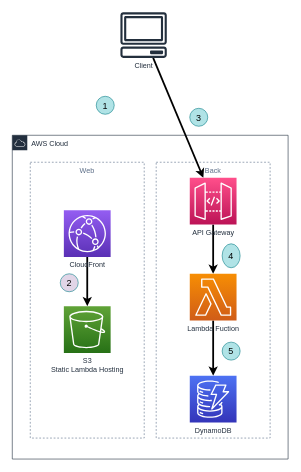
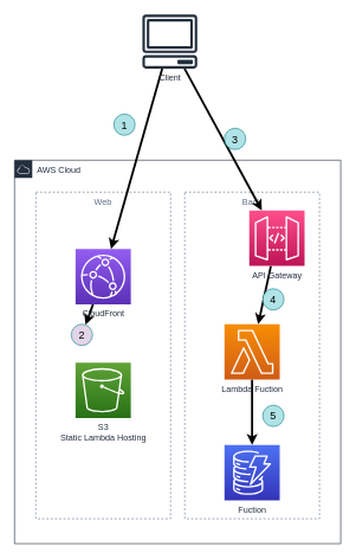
+ <mxCell id="6" style="edgeStyle=none;rounded=1;orthogonalLoop=1;jettySize=auto;html=1;startArrow=none;startFill=0;strokeWidth=3;" edge="1" parent="1" source="7" target="14"><mxGeometry relative="1" as="geometry" /></mxCell>
- <mxCell id="9" value="API Gateway" style="sketch=0;points=[[0,0,0],[0.25,0,0],[0.5,0,0],[0.75,0,0],[1,0,0],[0,1,0],[0.25,1,0],[0.5,1,0],[0.75,1,0],[1,1,0],[0,0.25,0],[0,0.5,0],[0,0.75,0],[1,0.25,0],[1,0.5,0],[1,0.75,0]];outlineConnect=0;fontColor=#232F3E;gradientColor=#FF4F8B;gradientDirection=north;fillColor=#BC1356;strokeColor=#ffffff;dashed=0;verticalLabelPosition=bottom;verticalAlign=top;align=center;html=1;fontSize=12;fontStyle=0;aspect=fixed;shape=mxgraph.aws4.resourceIcon;resIcon=mxgraph.aws4.api_gateway;" parent="1" vertex="1"><mxGeometry x="316" y="296" width="78" height="78" as="geometry" /></mxCell>
+ <mxCell id="9" value="API Gateway" style="sketch=0;points=[[0,0,0],[0.25,0,0],[0.5,0,0],[0.75,0,0],[1,0,0],[0,1,0],[0.25,1,0],[0.5,1,0],[0.75,1,0],[1,1,0],[0,0.25,0],[0,0.5,0],[0,0.75,0],[1,0.25,0],[1,0.5,0],[1,0.75,0]];outlineConnect=0;fontColor=#232F3E;gradientColor=#FF4F8B;gradientDirection=north;fillColor=#BC1356;strokeColor=#ffffff;dashed=0;verticalLabelPosition=bottom;verticalAlign=top;align=center;html=1;fontSize=12;fontStyle=0;aspect=fixed;shape=mxgraph.aws4.resourceIcon;resIcon=mxgraph.aws4.api_gateway;" parent="1" vertex="1"><mxGeometry x="351" y="296" width="78" height="78" as="geometry" /></mxCell>
- <mxCell id="19" value="&lt;font style=&quot;font-size: 15px&quot;&gt;4&lt;/font&gt;" style="ellipse;whiteSpace=wrap;html=1;aspect=fixed;fillColor=#b0e3e6;strokeColor=#0e8088;" vertex="1" parent="1"><mxGeometry x="370" y="406" width="30" height="40" as="geometry" /></mxCell>
+ <mxCell id="19" value="&lt;font style=&quot;font-size: 15px&quot;&gt;4&lt;/font&gt;" style="ellipse;whiteSpace=wrap;html=1;aspect=fixed;fillColor=#b0e3e6;strokeColor=#0e8088;" vertex="1" parent="1"><mxGeometry x="370" y="406" width="30" height="30" as="geometry" /></mxCell>
- <mxCell id="13" style="edgeStyle=none;rounded=1;orthogonalLoop=1;jettySize=auto;html=1;startArrow=none;startFill=0;strokeWidth=3;" edge="1" parent="1" source="14" target="15"><mxGeometry relative="1" as="geometry" /></mxCell>
+ <mxCell id="13" style="edgeStyle=none;rounded=1;orthogonalLoop=1;jettySize=auto;html=1;startArrow=none;startFill=0;strokeWidth=3;" edge="1" parent="1" source="14" target="17"><mxGeometry relative="1" as="geometry" /></mxCell>
- <mxCell id="12" value="DynamoDB" style="sketch=0;points=[[0,0,0],[0.25,0,0],[0.5,0,0],[0.75,0,0],[1,0,0],[0,1,0],[0.25,1,0],[0.5,1,0],[0.75,1,0],[1,1,0],[0,0.25,0],[0,0.5,0],[0,0.75,0],[1,0.25,0],[1,0.5,0],[1,0.75,0]];outlineConnect=0;fontColor=#232F3E;gradientColor=#4D72F3;gradientDirection=north;fillColor=#3334B9;strokeColor=#ffffff;dashed=0;verticalLabelPosition=bottom;verticalAlign=top;align=center;html=1;fontSize=12;fontStyle=0;aspect=fixed;shape=mxgraph.aws4.resourceIcon;resIcon=mxgraph.aws4.dynamodb;" parent="1" vertex="1"><mxGeometry x="316" y="626" width="78" height="78" as="geometry" /></mxCell>
+ <mxCell id="12" value="Fuction" style="sketch=0;points=[[0,0,0],[0.25,0,0],[0.5,0,0],[0.75,0,0],[1,0,0],[0,1,0],[0.25,1,0],[0.5,1,0],[0.75,1,0],[1,1,0],[0,0.25,0],[0,0.5,0],[0,0.75,0],[1,0.25,0],[1,0.5,0],[1,0.75,0]];outlineConnect=0;fontColor=#232F3E;gradientColor=#4D72F3;gradientDirection=north;fillColor=#3334B9;strokeColor=#ffffff;dashed=0;verticalLabelPosition=bottom;verticalAlign=top;align=center;html=1;fontSize=12;fontStyle=0;aspect=fixed;shape=mxgraph.aws4.resourceIcon;resIcon=mxgraph.aws4.dynamodb;" parent="1" vertex="1"><mxGeometry x="316" y="626" width="78" height="78" as="geometry" /></mxCell>
